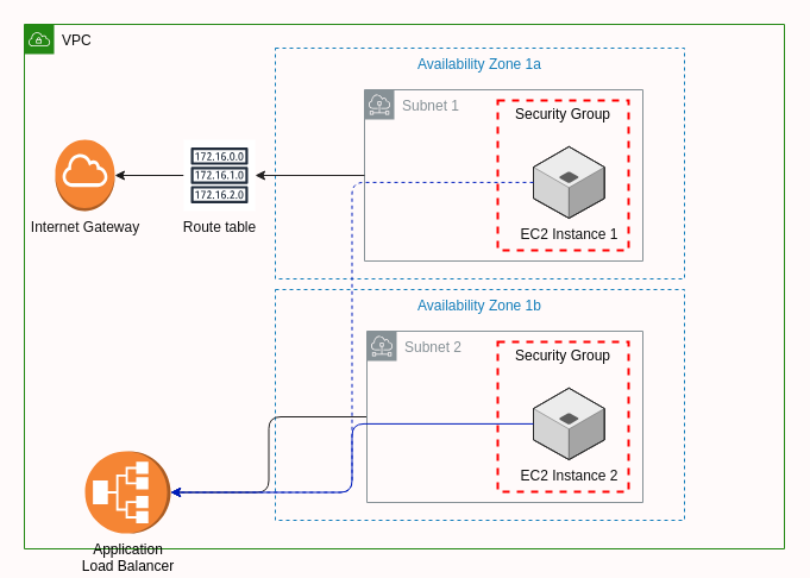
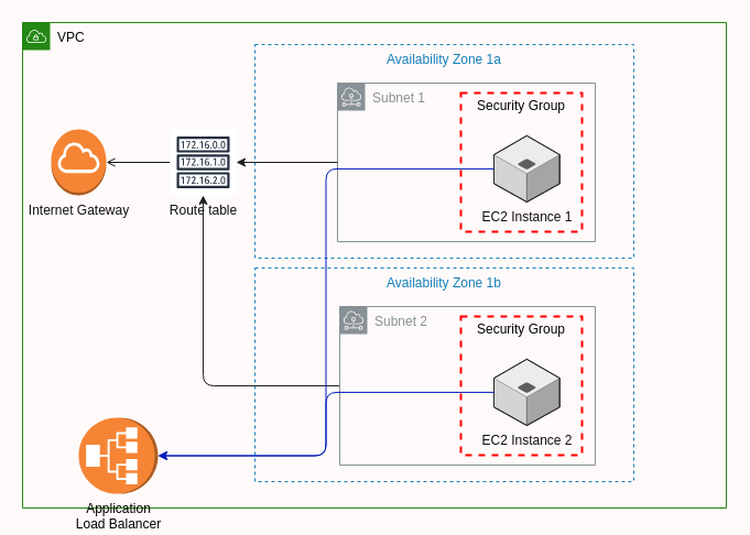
- <mxCell id="6" value="" style="edgeStyle=orthogonalEdgeStyle;html=1;fontColor=#0d0c0c;strokeColor=#1a1919;" parent="2" source="7" target="5" edge="1"><mxGeometry relative="1" as="geometry" /></mxCell>
+ <mxCell id="6" value="" style="edgeStyle=orthogonalEdgeStyle;html=1;fontColor=#0d0c0c;strokeColor=#1a1919;endArrow=open;" parent="2" source="7" target="5" edge="1"><mxGeometry relative="1" as="geometry" /></mxCell>
- <mxCell id="17" style="edgeStyle=orthogonalEdgeStyle;html=1;entryX=0.5;entryY=1;entryDx=0;entryDy=0;entryPerimeter=0;fontColor=#000000;labelBorderColor=#0a0a0a;fillColor=#0050ef;strokeColor=#001DBC;dashed=1;" edge="1" parent="2" source="9" target="16"><mxGeometry relative="1" as="geometry" /></mxCell>
+ <mxCell id="17" style="edgeStyle=orthogonalEdgeStyle;html=1;entryX=0.5;entryY=1;entryDx=0;entryDy=0;entryPerimeter=0;fontColor=#000000;labelBorderColor=#0a0a0a;fillColor=#0050ef;strokeColor=#001DBC;" edge="1" parent="2" source="9" target="16"><mxGeometry relative="1" as="geometry" /></mxCell>
- <mxCell id="11" value="" style="edgeStyle=orthogonalEdgeStyle;html=1;fontColor=#eef2f7;strokeColor=#222020;" edge="1" parent="2" source="12" target="16"><mxGeometry relative="1" as="geometry"><mxPoint x="199" y="273" as="targetPoint" /></mxGeometry></mxCell>
+ <mxCell id="11" value="" style="edgeStyle=orthogonalEdgeStyle;html=1;fontColor=#eef2f7;strokeColor=#222020;" edge="1" parent="2" source="12" target="7"><mxGeometry relative="1" as="geometry"><mxPoint x="199" y="273" as="targetPoint" /></mxGeometry></mxCell>
